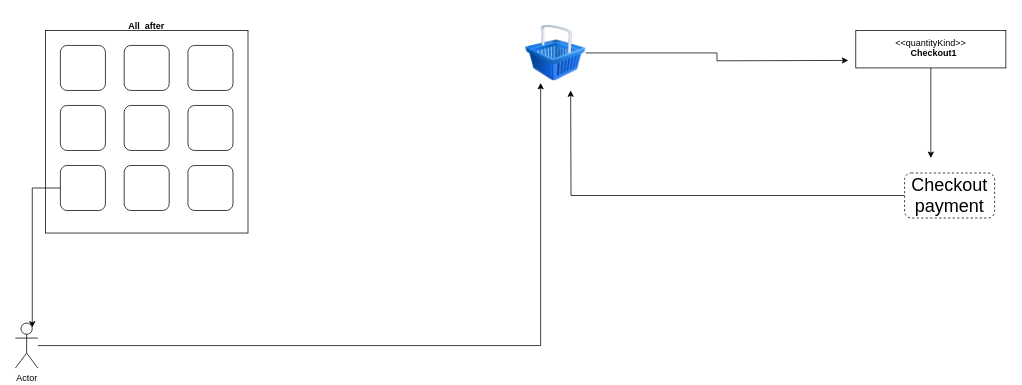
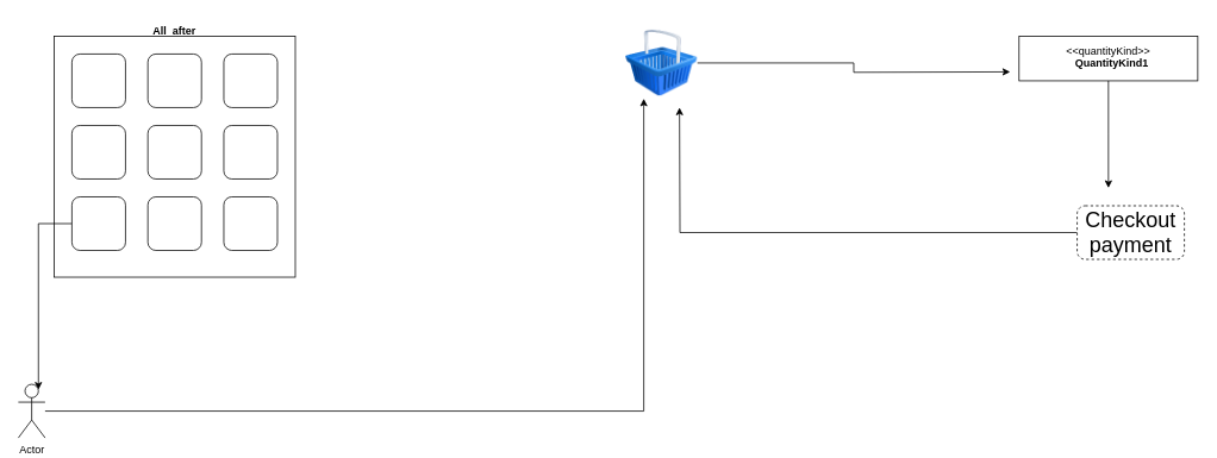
- <mxCell id="19" value="&lt;p style=&quot;margin:0px;margin-top:10px;text-align:center;&quot;&gt;&amp;lt;&amp;lt;quantityKind&amp;gt;&amp;gt;&lt;br/&gt;&lt;p style=&quot;margin:0px;margin-left:8px;text-align:center;&quot;&gt;&lt;b&gt;Checkout1&lt;/b&gt;&lt;/p&gt;" style="shape=rect;html=1;overflow=fill;whiteSpace=wrap;" vertex="1" parent="1"><mxGeometry x="1140" y="40" width="200" height="50" as="geometry" /></mxCell>
+ <mxCell id="19" value="&lt;p style=&quot;margin:0px;margin-top:10px;text-align:center;&quot;&gt;&amp;lt;&amp;lt;quantityKind&amp;gt;&amp;gt;&lt;br/&gt;&lt;p style=&quot;margin:0px;margin-left:8px;text-align:center;&quot;&gt;&lt;b&gt;QuantityKind1&lt;/b&gt;&lt;/p&gt;" style="shape=rect;html=1;overflow=fill;whiteSpace=wrap;" vertex="1" parent="1"><mxGeometry x="1140" y="40" width="200" height="50" as="geometry" /></mxCell>
